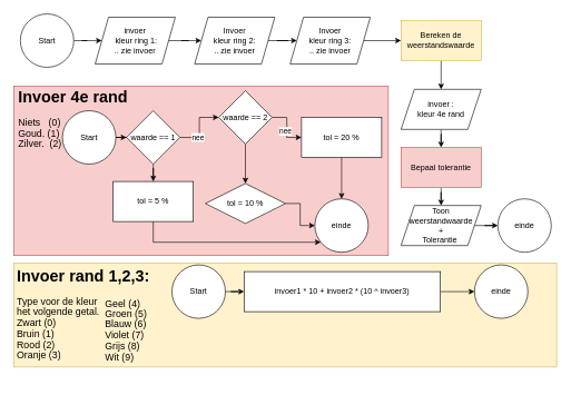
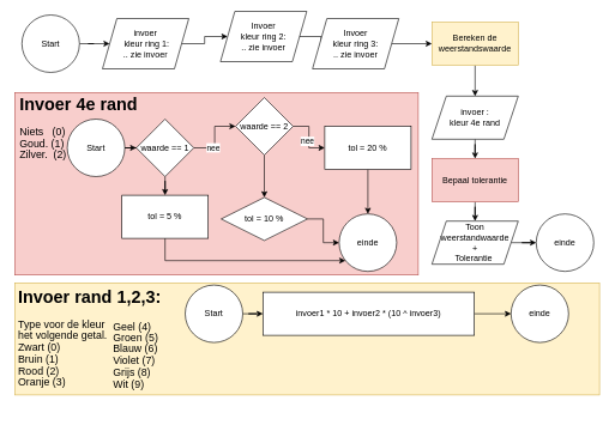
- <mxCell id="8" value="Invoer&lt;br&gt;kleur ring 2:&lt;br&gt;.. zie invoer" style="shape=parallelogram;perimeter=parallelogramPerimeter;whiteSpace=wrap;html=1;fixedSize=1;" vertex="1" parent="1"><mxGeometry x="291" y="25" width="120" height="70" as="geometry" /></mxCell>
+ <mxCell id="8" value="Invoer&lt;br&gt;kleur ring 2:&lt;br&gt;.. zie invoer" style="shape=parallelogram;perimeter=parallelogramPerimeter;whiteSpace=wrap;html=1;fixedSize=1;" vertex="1" parent="1"><mxGeometry x="306" y="15" width="120" height="70" as="geometry" /></mxCell>
